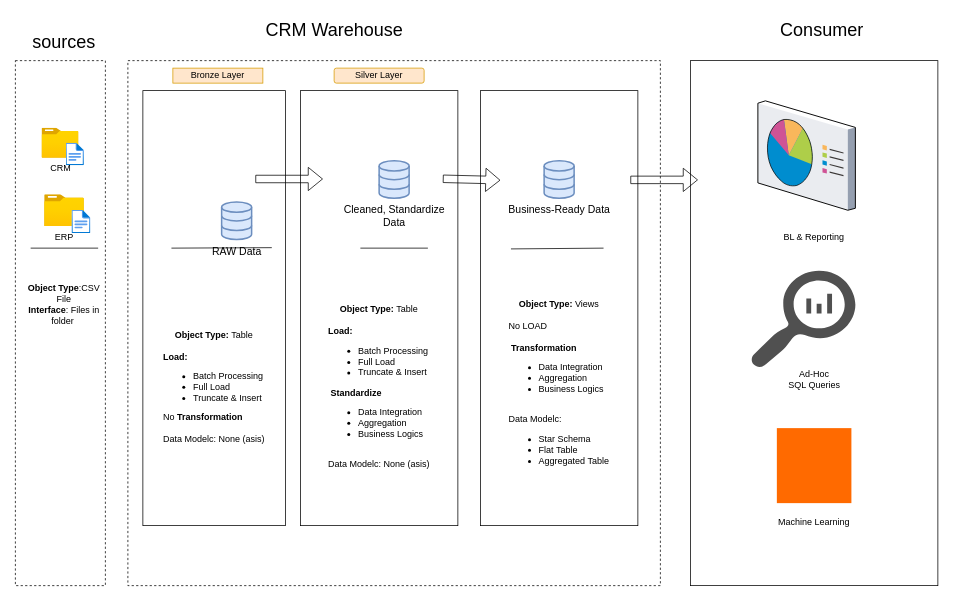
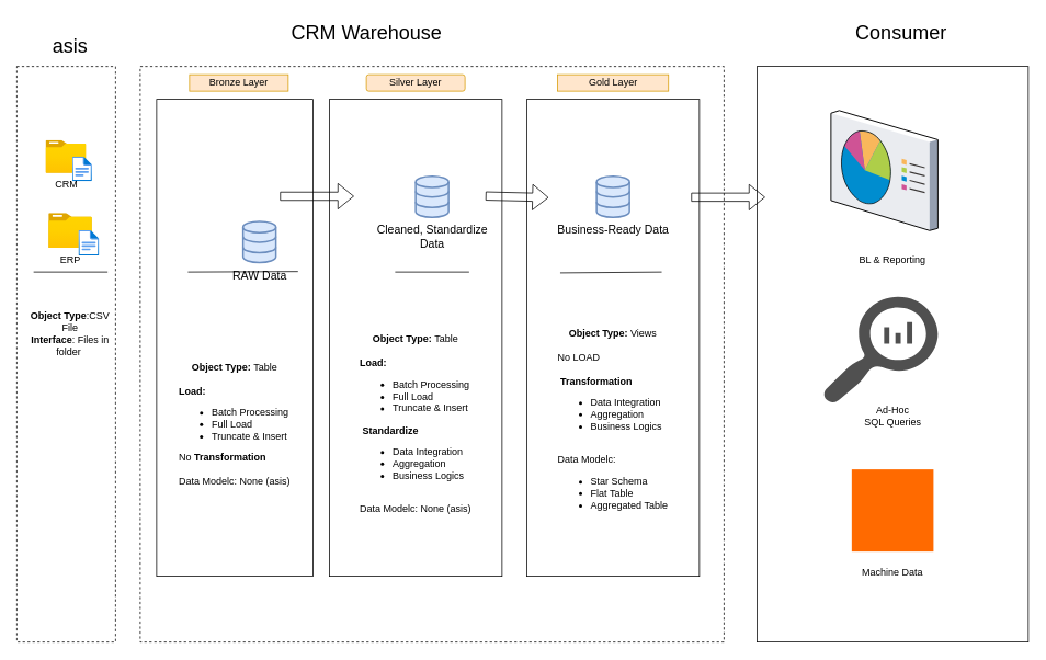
- <mxCell id="3" value="sources" style="rounded=0;whiteSpace=wrap;html=1;strokeColor=none;fillColor=none;fontSize=24;gradientColor=none;" vertex="1" parent="1"><mxGeometry x="40.36" y="40" width="90" height="30" as="geometry" /></mxCell>
+ <mxCell id="3" value="asis" style="rounded=0;whiteSpace=wrap;html=1;strokeColor=none;fillColor=none;fontSize=24;gradientColor=none;" vertex="1" parent="1"><mxGeometry x="40.36" y="40" width="90" height="30" as="geometry" /></mxCell>
+ <mxCell id="13" value="&lt;font color=&quot;#000000&quot;&gt;Gold Layer&lt;/font&gt;" style="rounded=0;whiteSpace=wrap;html=1;fillColor=#ffe6cc;strokeColor=#d79b00;" vertex="1" parent="1"><mxGeometry x="677.5" y="90" width="135" height="20" as="geometry" /></mxCell>
- <mxCell id="38" value="Machine Learning" style="text;html=1;align=center;verticalAlign=middle;whiteSpace=wrap;rounded=0;" vertex="1" parent="1"><mxGeometry x="1010" y="680" width="150" height="30" as="geometry" /></mxCell>
+ <mxCell id="38" value="Machine Data" style="text;html=1;align=center;verticalAlign=middle;whiteSpace=wrap;rounded=0;" vertex="1" parent="1"><mxGeometry x="1010" y="680" width="150" height="30" as="geometry" /></mxCell>
